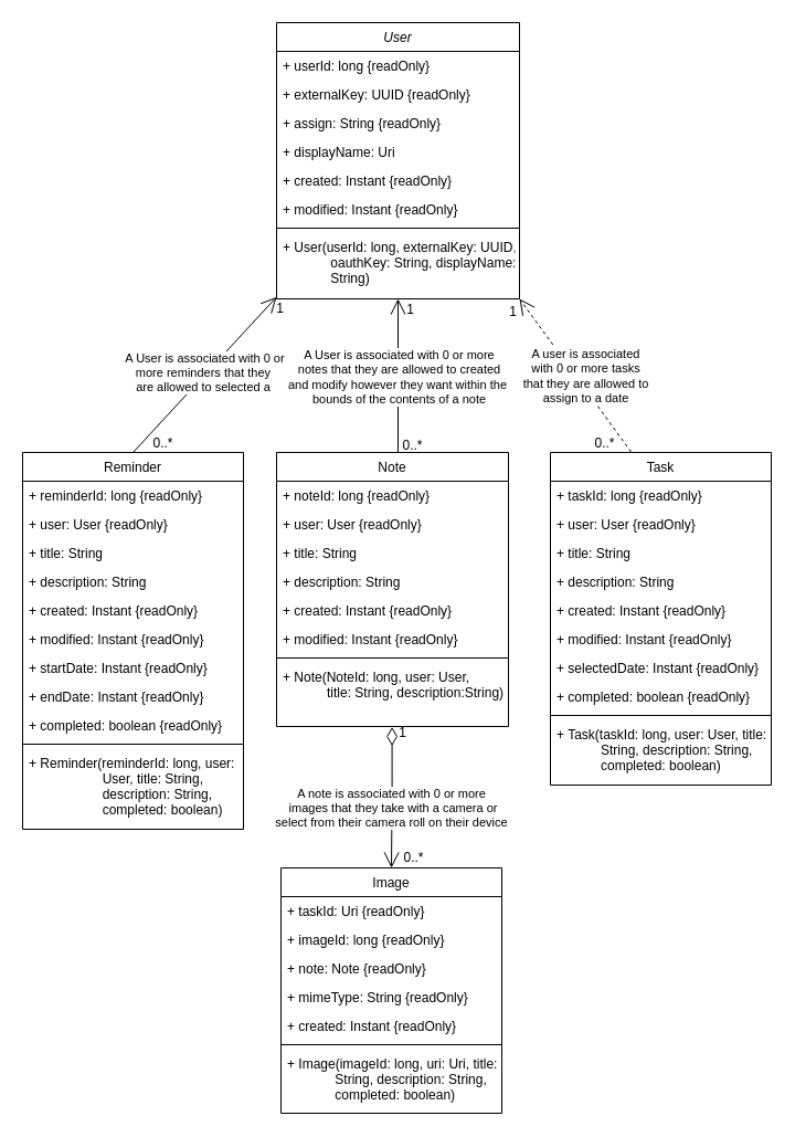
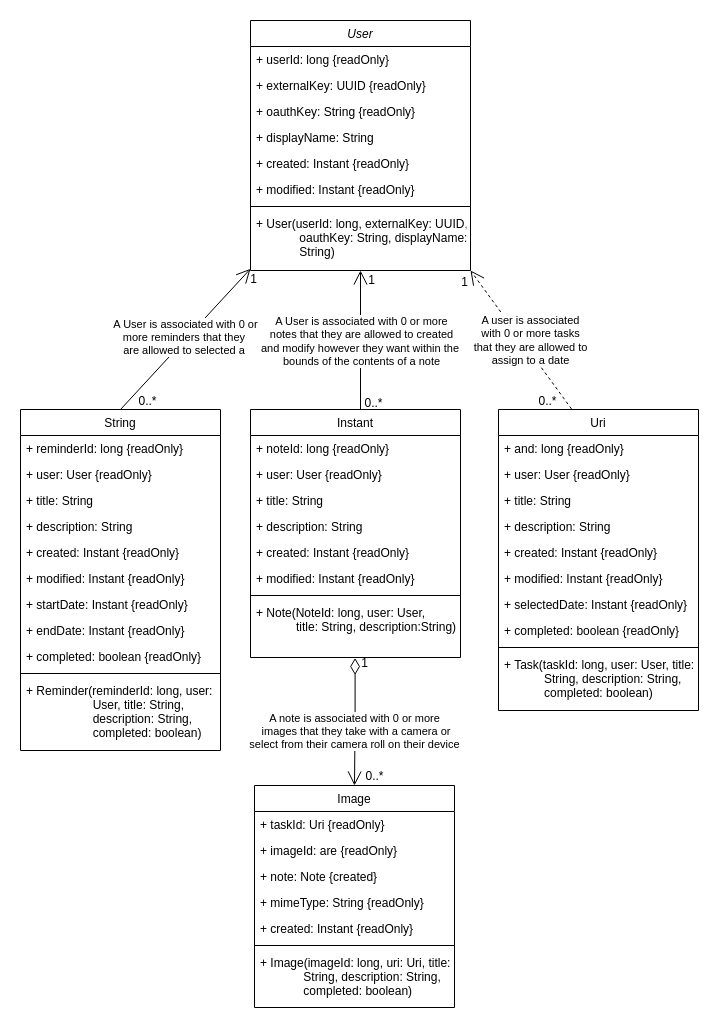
- <mxCell id="5" value="+ assign: String {readOnly}" style="text;align=left;verticalAlign=top;spacingLeft=4;spacingRight=4;overflow=hidden;rotatable=0;points=[[0,0.5],[1,0.5]];portConstraint=eastwest;rounded=0;shadow=0;html=0;" parent="2" vertex="1"><mxGeometry y="78" width="220" height="26" as="geometry" /></mxCell>
+ <mxCell id="5" value="+ oauthKey: String {readOnly}" style="text;align=left;verticalAlign=top;spacingLeft=4;spacingRight=4;overflow=hidden;rotatable=0;points=[[0,0.5],[1,0.5]];portConstraint=eastwest;rounded=0;shadow=0;html=0;" parent="2" vertex="1"><mxGeometry y="78" width="220" height="26" as="geometry" /></mxCell>
- <mxCell id="6" value="+ displayName: Uri" style="text;align=left;verticalAlign=top;spacingLeft=4;spacingRight=4;overflow=hidden;rotatable=0;points=[[0,0.5],[1,0.5]];portConstraint=eastwest;rounded=0;shadow=0;html=0;" vertex="1" parent="2"><mxGeometry y="104" width="220" height="26" as="geometry" /></mxCell>
+ <mxCell id="6" value="+ displayName: String" style="text;align=left;verticalAlign=top;spacingLeft=4;spacingRight=4;overflow=hidden;rotatable=0;points=[[0,0.5],[1,0.5]];portConstraint=eastwest;rounded=0;shadow=0;html=0;" vertex="1" parent="2"><mxGeometry y="104" width="220" height="26" as="geometry" /></mxCell>
- <mxCell id="11" value="Reminder" style="swimlane;fontStyle=0;align=center;verticalAlign=top;childLayout=stackLayout;horizontal=1;startSize=26;horizontalStack=0;resizeParent=1;resizeLast=0;collapsible=1;marginBottom=0;rounded=0;shadow=0;strokeWidth=1;" parent="1" vertex="1"><mxGeometry x="20" y="409" width="200" height="341" as="geometry"><mxRectangle x="130" y="380" width="160" height="26" as="alternateBounds" /></mxGeometry></mxCell>
+ <mxCell id="11" value="String" style="swimlane;fontStyle=0;align=center;verticalAlign=top;childLayout=stackLayout;horizontal=1;startSize=26;horizontalStack=0;resizeParent=1;resizeLast=0;collapsible=1;marginBottom=0;rounded=0;shadow=0;strokeWidth=1;" parent="1" vertex="1"><mxGeometry x="20" y="409" width="200" height="341" as="geometry"><mxRectangle x="130" y="380" width="160" height="26" as="alternateBounds" /></mxGeometry></mxCell>
- <mxCell id="43" value="Note" style="swimlane;fontStyle=0;align=center;verticalAlign=top;childLayout=stackLayout;horizontal=1;startSize=26;horizontalStack=0;resizeParent=1;resizeLast=0;collapsible=1;marginBottom=0;rounded=0;shadow=0;strokeWidth=1;" vertex="1" parent="1"><mxGeometry x="250" y="409" width="210" height="248" as="geometry"><mxRectangle x="130" y="380" width="160" height="26" as="alternateBounds" /></mxGeometry></mxCell>
+ <mxCell id="43" value="Instant" style="swimlane;fontStyle=0;align=center;verticalAlign=top;childLayout=stackLayout;horizontal=1;startSize=26;horizontalStack=0;resizeParent=1;resizeLast=0;collapsible=1;marginBottom=0;rounded=0;shadow=0;strokeWidth=1;" vertex="1" parent="1"><mxGeometry x="250" y="409" width="210" height="248" as="geometry"><mxRectangle x="130" y="380" width="160" height="26" as="alternateBounds" /></mxGeometry></mxCell>
- <mxCell id="28" value="Task" style="swimlane;fontStyle=0;align=center;verticalAlign=top;childLayout=stackLayout;horizontal=1;startSize=26;horizontalStack=0;resizeParent=1;resizeLast=0;collapsible=1;marginBottom=0;rounded=0;shadow=0;strokeWidth=1;" vertex="1" parent="1"><mxGeometry x="498" y="409" width="200" height="301" as="geometry"><mxRectangle x="130" y="380" width="160" height="26" as="alternateBounds" /></mxGeometry></mxCell>
+ <mxCell id="28" value="Uri" style="swimlane;fontStyle=0;align=center;verticalAlign=top;childLayout=stackLayout;horizontal=1;startSize=26;horizontalStack=0;resizeParent=1;resizeLast=0;collapsible=1;marginBottom=0;rounded=0;shadow=0;strokeWidth=1;" vertex="1" parent="1"><mxGeometry x="498" y="409" width="200" height="301" as="geometry"><mxRectangle x="130" y="380" width="160" height="26" as="alternateBounds" /></mxGeometry></mxCell>
- <mxCell id="29" value="+ taskId: long {readOnly}" style="text;align=left;verticalAlign=top;spacingLeft=4;spacingRight=4;overflow=hidden;rotatable=0;points=[[0,0.5],[1,0.5]];portConstraint=eastwest;" vertex="1" parent="28"><mxGeometry y="26" width="200" height="26" as="geometry" /></mxCell>
+ <mxCell id="29" value="+ and: long {readOnly}" style="text;align=left;verticalAlign=top;spacingLeft=4;spacingRight=4;overflow=hidden;rotatable=0;points=[[0,0.5],[1,0.5]];portConstraint=eastwest;" vertex="1" parent="28"><mxGeometry y="26" width="200" height="26" as="geometry" /></mxCell>
- <mxCell id="57" value="+ imageId: long {readOnly}" style="text;align=left;verticalAlign=top;spacingLeft=4;spacingRight=4;overflow=hidden;rotatable=0;points=[[0,0.5],[1,0.5]];portConstraint=eastwest;" vertex="1" parent="55"><mxGeometry y="52" width="200" height="26" as="geometry" /></mxCell>
+ <mxCell id="57" value="+ imageId: are {readOnly}" style="text;align=left;verticalAlign=top;spacingLeft=4;spacingRight=4;overflow=hidden;rotatable=0;points=[[0,0.5],[1,0.5]];portConstraint=eastwest;" vertex="1" parent="55"><mxGeometry y="52" width="200" height="26" as="geometry" /></mxCell>
- <mxCell id="58" value="+ note: Note {readOnly}" style="text;align=left;verticalAlign=top;spacingLeft=4;spacingRight=4;overflow=hidden;rotatable=0;points=[[0,0.5],[1,0.5]];portConstraint=eastwest;rounded=0;shadow=0;html=0;" vertex="1" parent="55"><mxGeometry y="78" width="200" height="26" as="geometry" /></mxCell>
+ <mxCell id="58" value="+ note: Note {created}" style="text;align=left;verticalAlign=top;spacingLeft=4;spacingRight=4;overflow=hidden;rotatable=0;points=[[0,0.5],[1,0.5]];portConstraint=eastwest;rounded=0;shadow=0;html=0;" vertex="1" parent="55"><mxGeometry y="78" width="200" height="26" as="geometry" /></mxCell>
